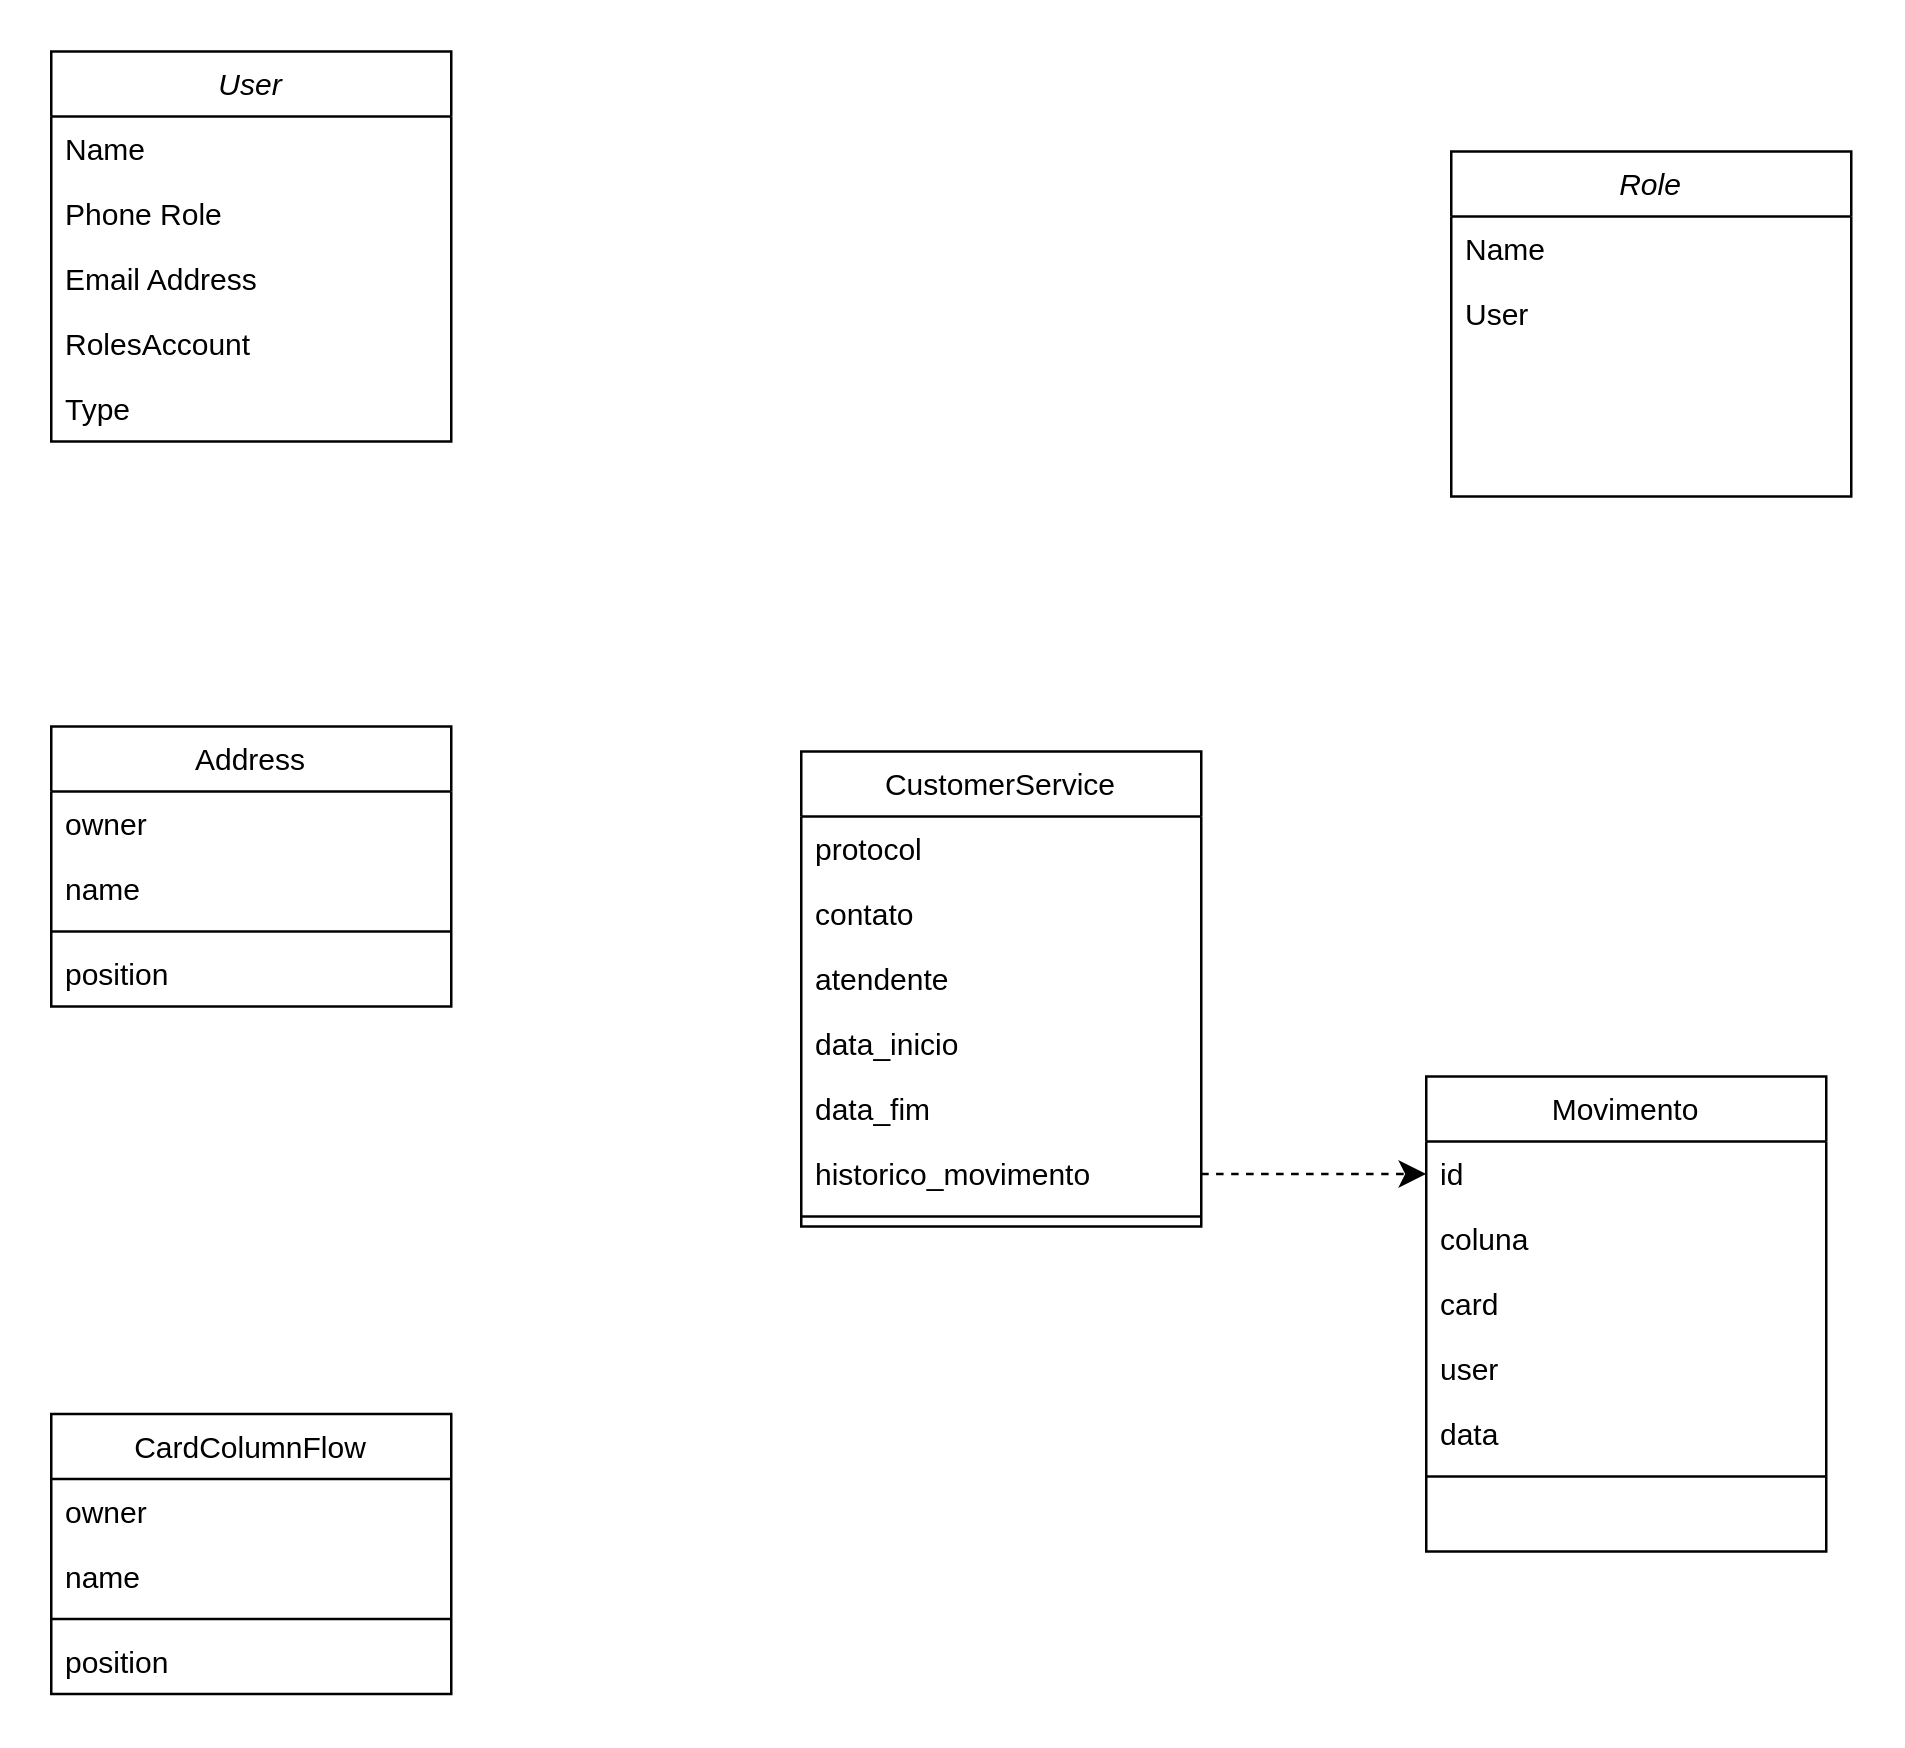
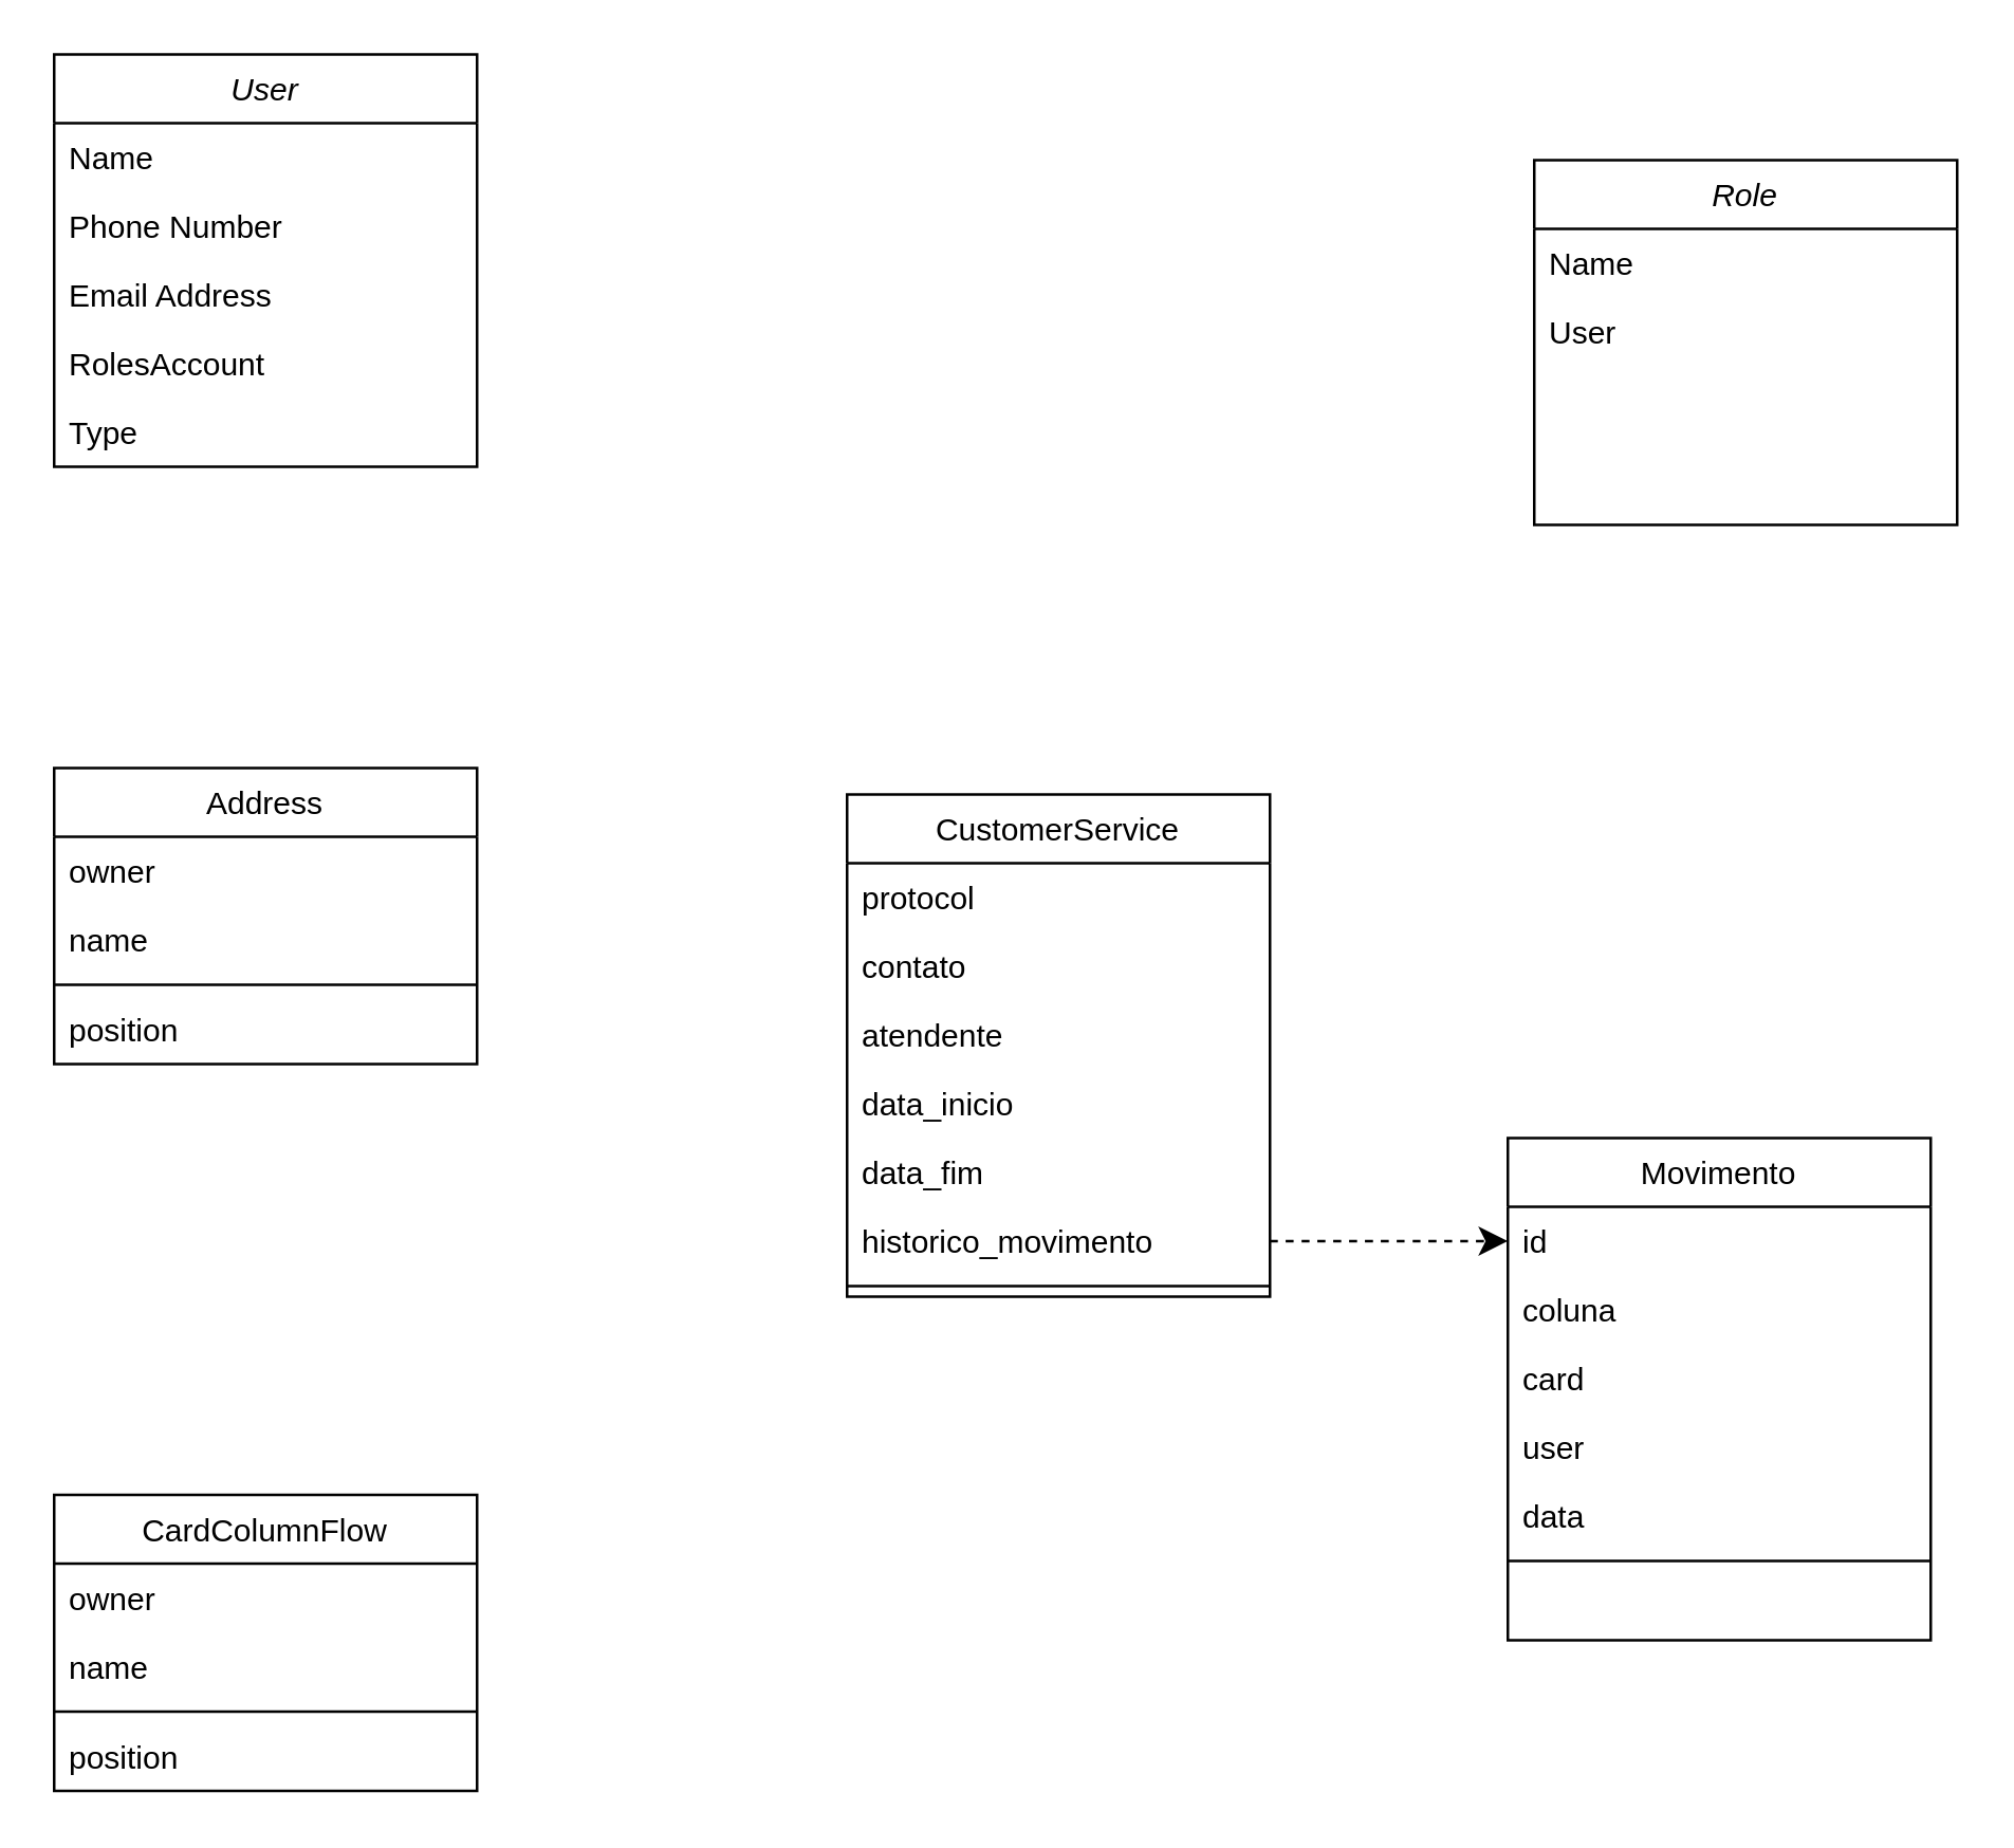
- <mxCell id="4" value="Phone Role" style="text;align=left;verticalAlign=top;spacingLeft=4;spacingRight=4;overflow=hidden;rotatable=0;points=[[0,0.5],[1,0.5]];portConstraint=eastwest;rounded=0;shadow=0;html=0;" parent="2" vertex="1"><mxGeometry y="52" width="160" height="26" as="geometry" /></mxCell>
+ <mxCell id="4" value="Phone Number" style="text;align=left;verticalAlign=top;spacingLeft=4;spacingRight=4;overflow=hidden;rotatable=0;points=[[0,0.5],[1,0.5]];portConstraint=eastwest;rounded=0;shadow=0;html=0;" parent="2" vertex="1"><mxGeometry y="52" width="160" height="26" as="geometry" /></mxCell>
